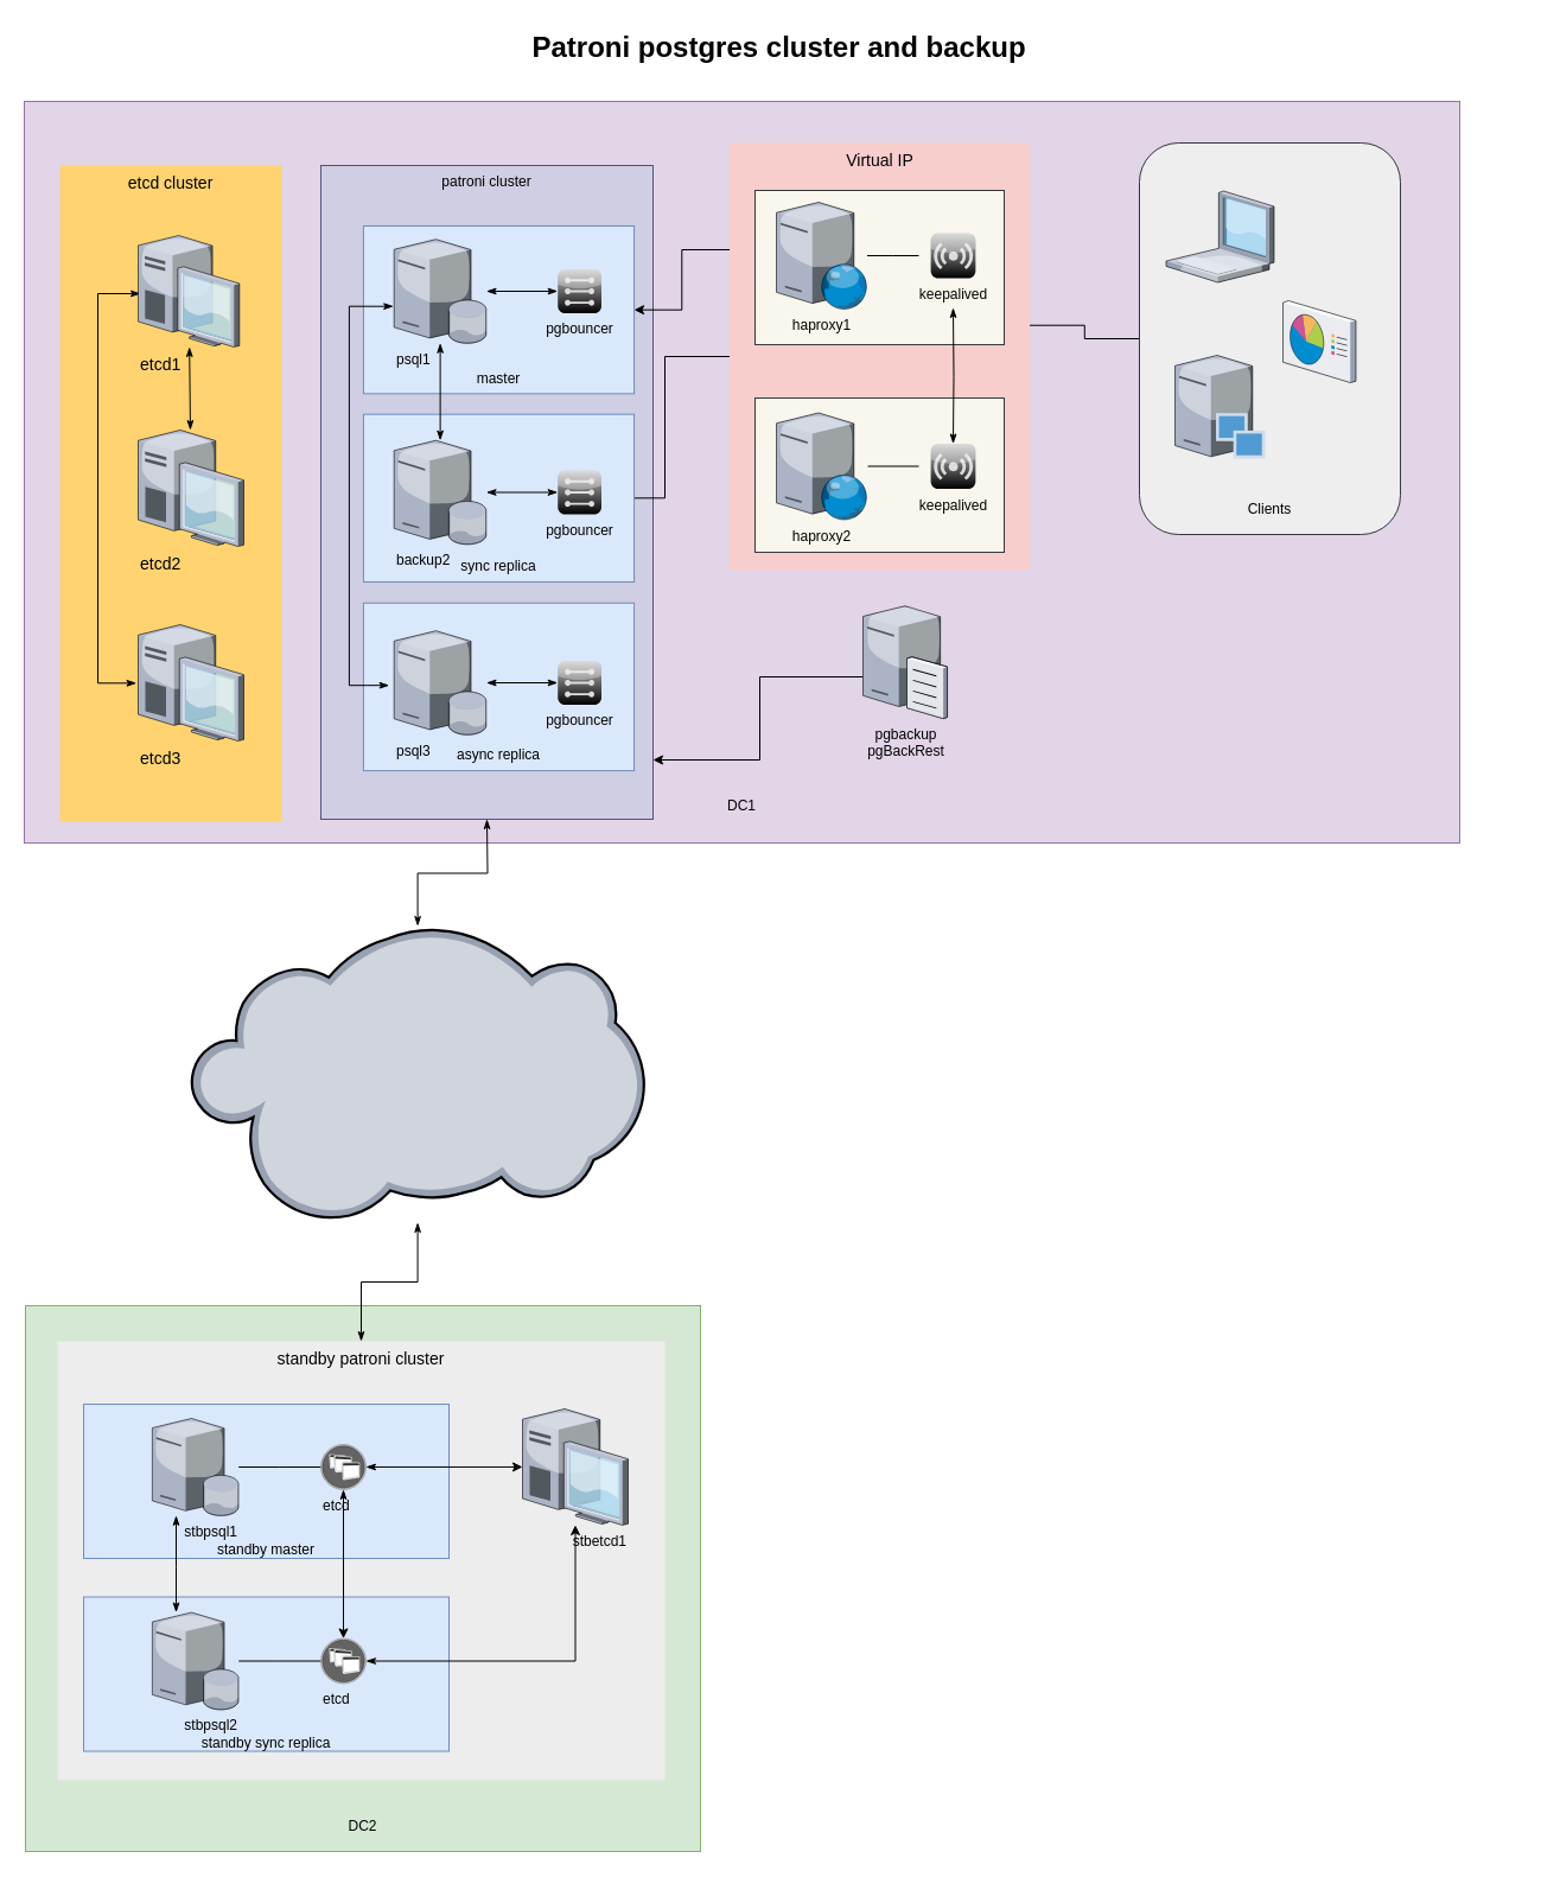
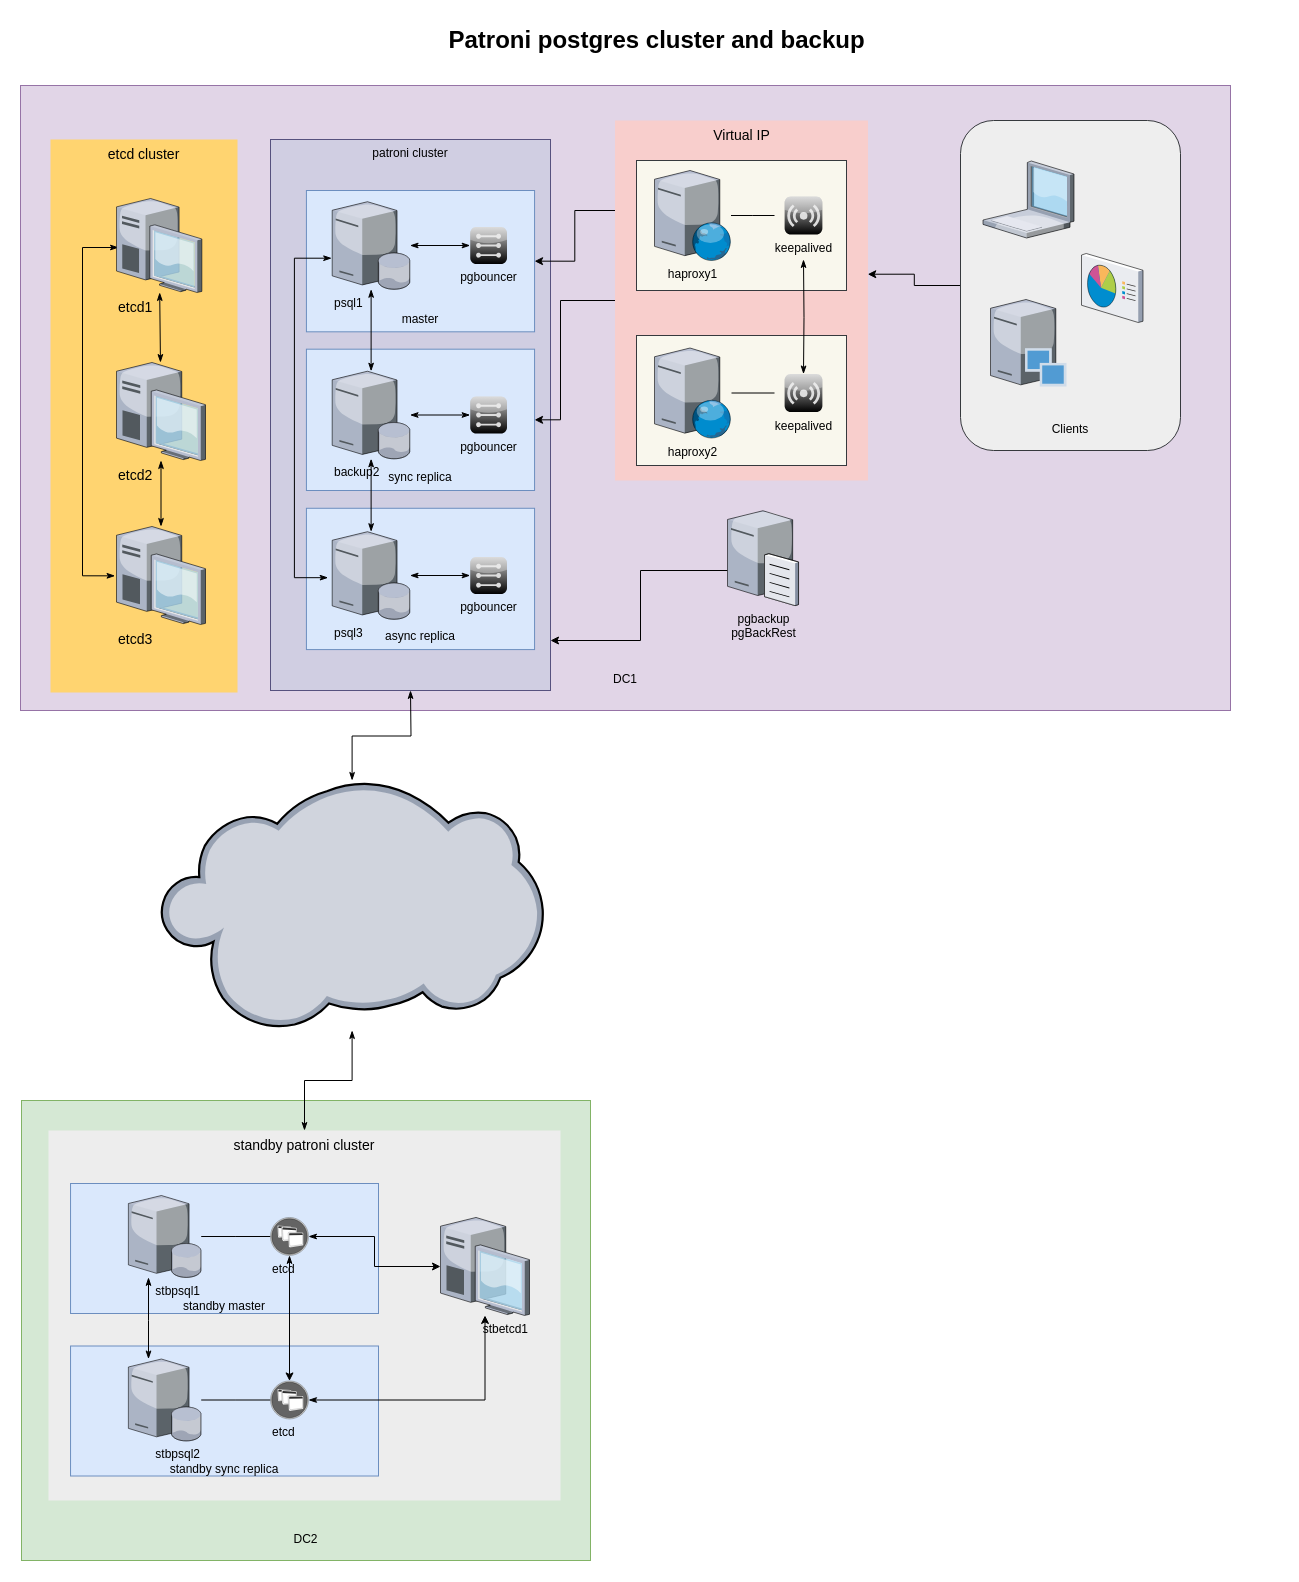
- <mxCell id="5" style="edgeStyle=orthogonalEdgeStyle;rounded=0;orthogonalLoop=1;jettySize=auto;html=1;entryX=0.999;entryY=0.427;entryDx=0;entryDy=0;exitX=0;exitY=0.5;exitDx=0;exitDy=0;entryPerimeter=0;endArrow=none;" edge="1" parent="1" source="35" target="8"><mxGeometry relative="1" as="geometry"><mxPoint x="1000" y="285" as="sourcePoint" /><mxPoint x="860" y="284.5" as="targetPoint" /></mxGeometry></mxCell>
+ <mxCell id="5" style="edgeStyle=orthogonalEdgeStyle;rounded=0;orthogonalLoop=1;jettySize=auto;html=1;entryX=0.999;entryY=0.427;entryDx=0;entryDy=0;exitX=0;exitY=0.5;exitDx=0;exitDy=0;entryPerimeter=0;" edge="1" parent="1" source="35" target="8"><mxGeometry relative="1" as="geometry"><mxPoint x="1000" y="285" as="sourcePoint" /><mxPoint x="860" y="284.5" as="targetPoint" /></mxGeometry></mxCell>
- <mxCell id="7" style="edgeStyle=orthogonalEdgeStyle;rounded=0;orthogonalLoop=1;jettySize=auto;html=1;exitX=0;exitY=0.5;exitDx=0;exitDy=0;entryX=1;entryY=0.5;entryDx=0;entryDy=0;endArrow=none;" edge="1" parent="1" source="8" target="54"><mxGeometry relative="1" as="geometry"><Array as="points"><mxPoint x="560" y="300" /><mxPoint x="560" y="419" /></Array></mxGeometry></mxCell>
+ <mxCell id="7" style="edgeStyle=orthogonalEdgeStyle;rounded=0;orthogonalLoop=1;jettySize=auto;html=1;exitX=0;exitY=0.5;exitDx=0;exitDy=0;entryX=1;entryY=0.5;entryDx=0;entryDy=0;" edge="1" parent="1" source="8" target="54"><mxGeometry relative="1" as="geometry"><Array as="points"><mxPoint x="560" y="300" /><mxPoint x="560" y="419" /></Array></mxGeometry></mxCell>
+ <mxCell id="15" value="" style="edgeStyle=none;rounded=0;orthogonalLoop=1;jettySize=auto;html=1;endArrow=classicThin;startFill=1;startArrow=classicThin;endFill=1;" edge="1" parent="1" source="16" target="17"><mxGeometry relative="1" as="geometry" /></mxCell>
+ <mxCell id="68" value="" style="edgeStyle=orthogonalEdgeStyle;rounded=0;orthogonalLoop=1;jettySize=auto;html=1;endArrow=classicThin;startFill=1;startArrow=classicThin;endFill=1;" edge="1" parent="1" source="63" target="64"><mxGeometry relative="1" as="geometry" /></mxCell>
- <mxCell id="48" value="stbetcd1" style="verticalLabelPosition=bottom;sketch=0;aspect=fixed;html=1;verticalAlign=top;strokeColor=none;align=right;outlineConnect=0;shape=mxgraph.citrix.desktop;" vertex="1" parent="1"><mxGeometry x="440" y="1186.96" width="89" height="98" as="geometry" /></mxCell>
+ <mxCell id="48" value="stbetcd1" style="verticalLabelPosition=bottom;sketch=0;aspect=fixed;html=1;verticalAlign=top;strokeColor=none;align=right;outlineConnect=0;shape=mxgraph.citrix.desktop;" vertex="1" parent="1"><mxGeometry x="440" y="1216.96" width="89" height="98" as="geometry" /></mxCell>
